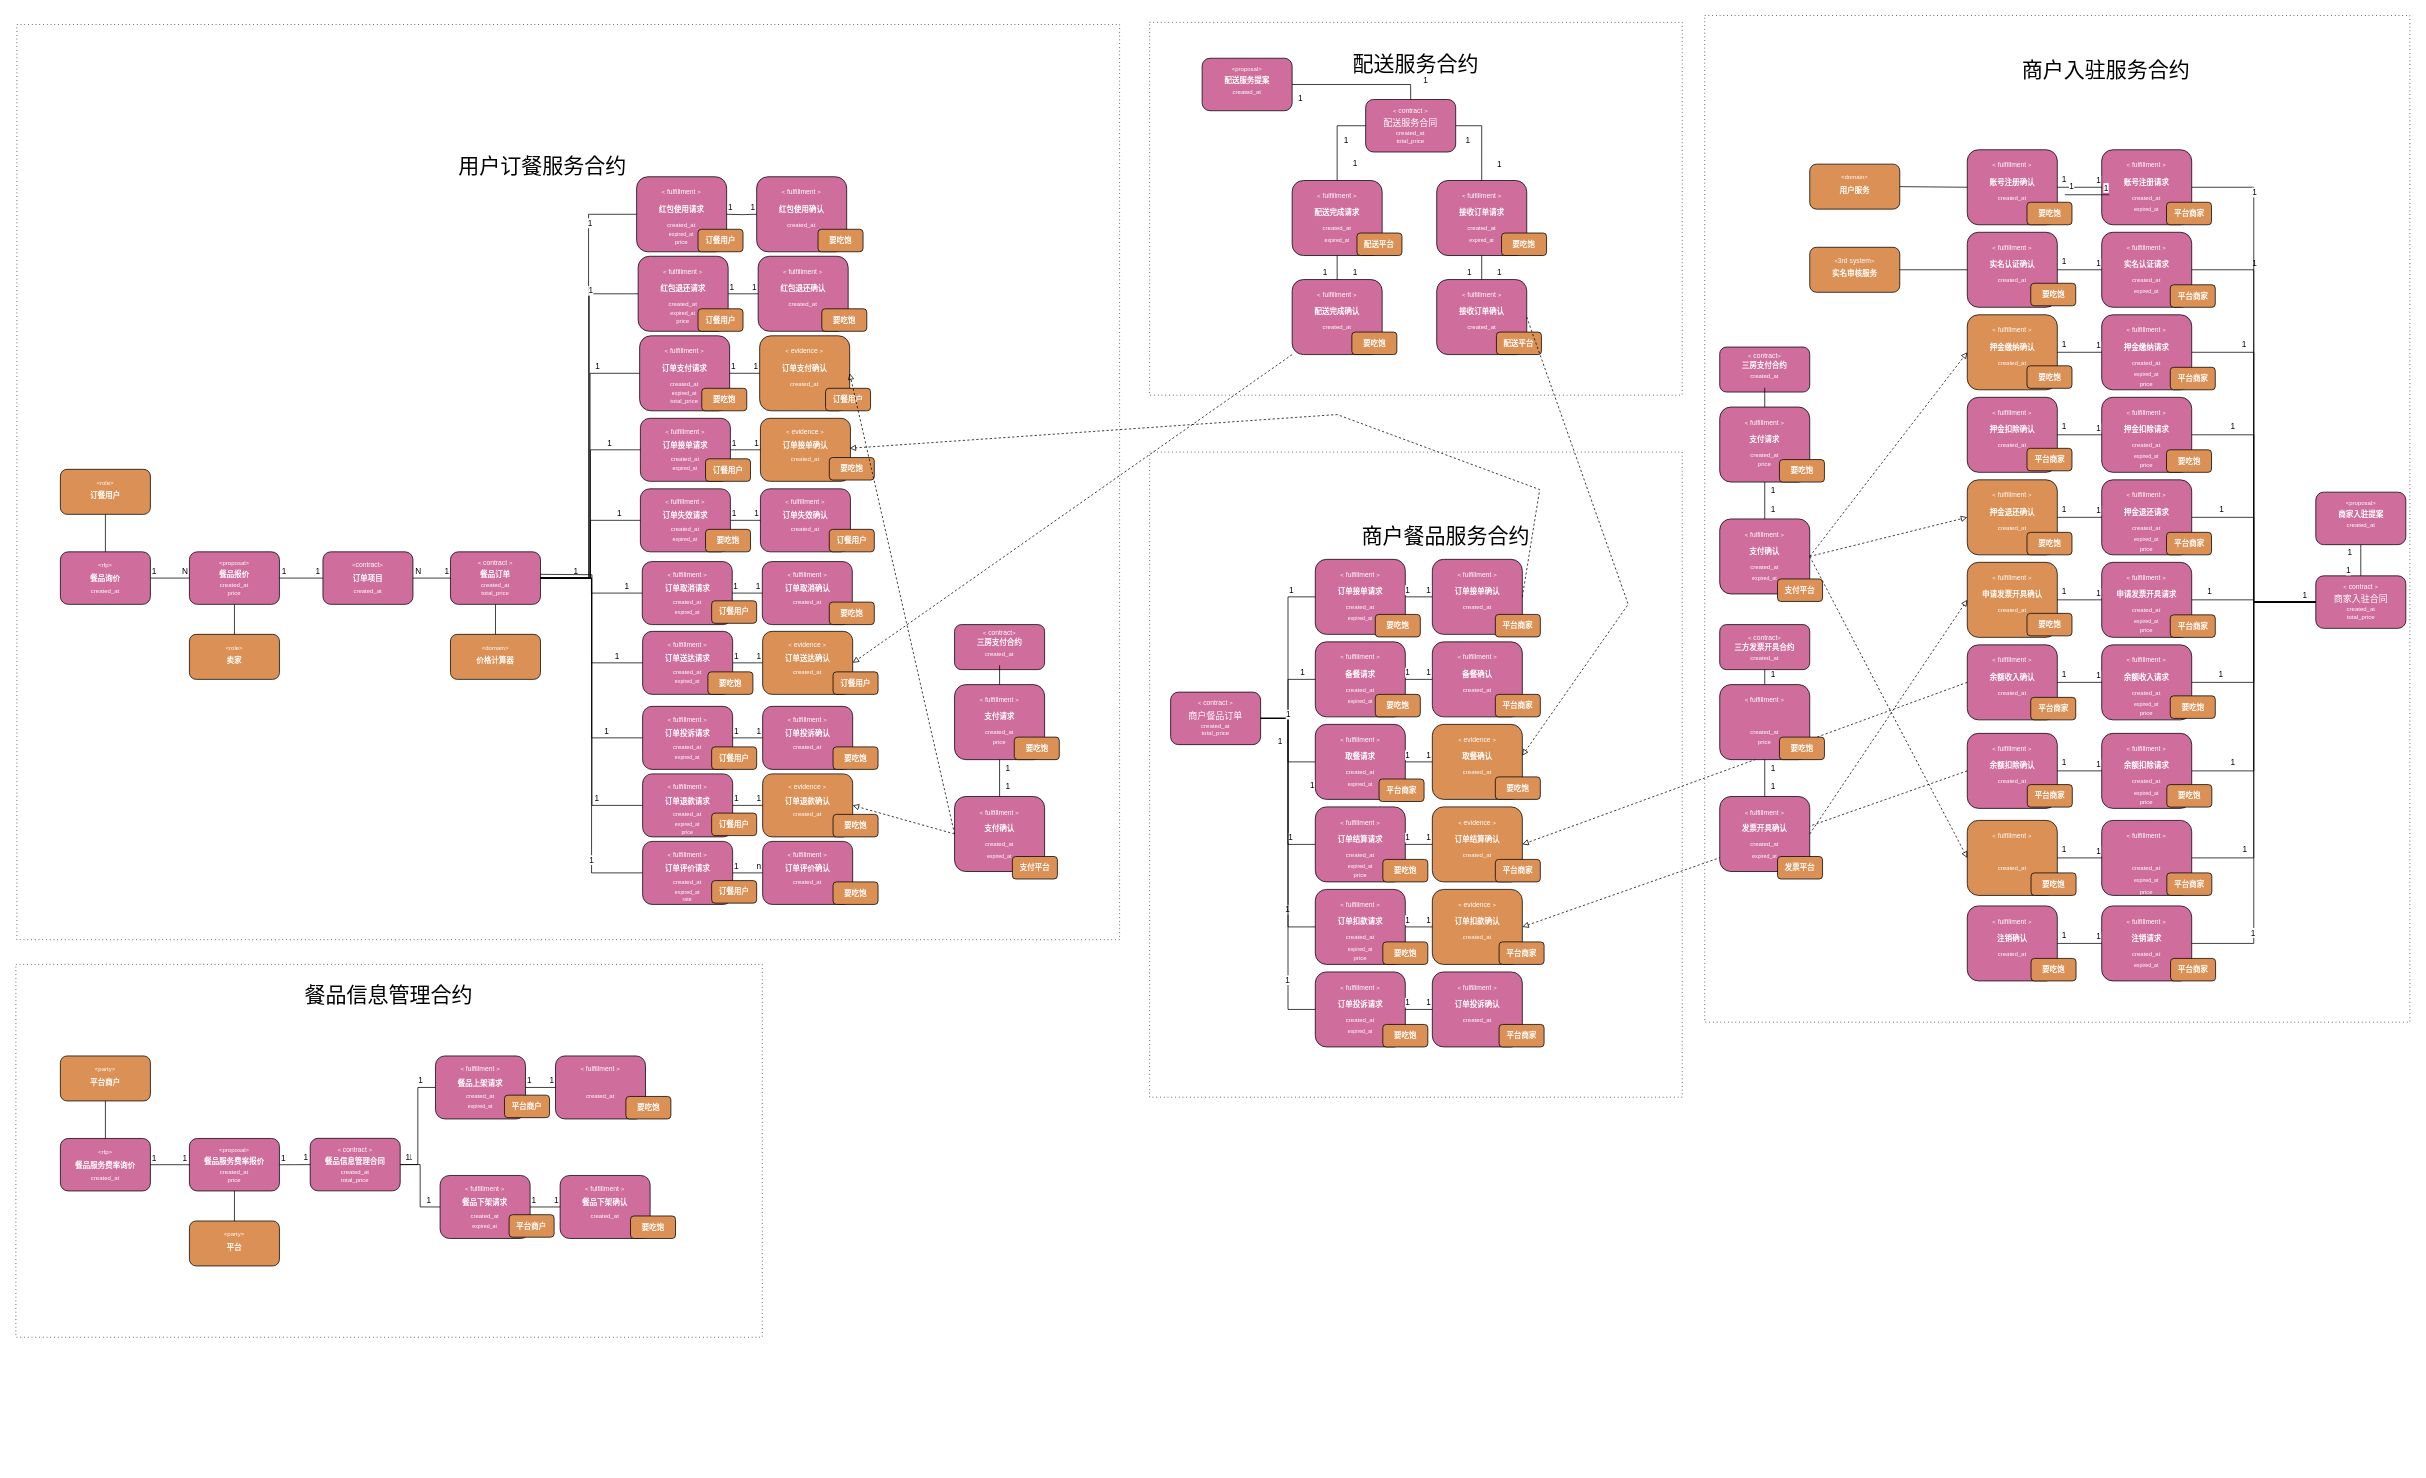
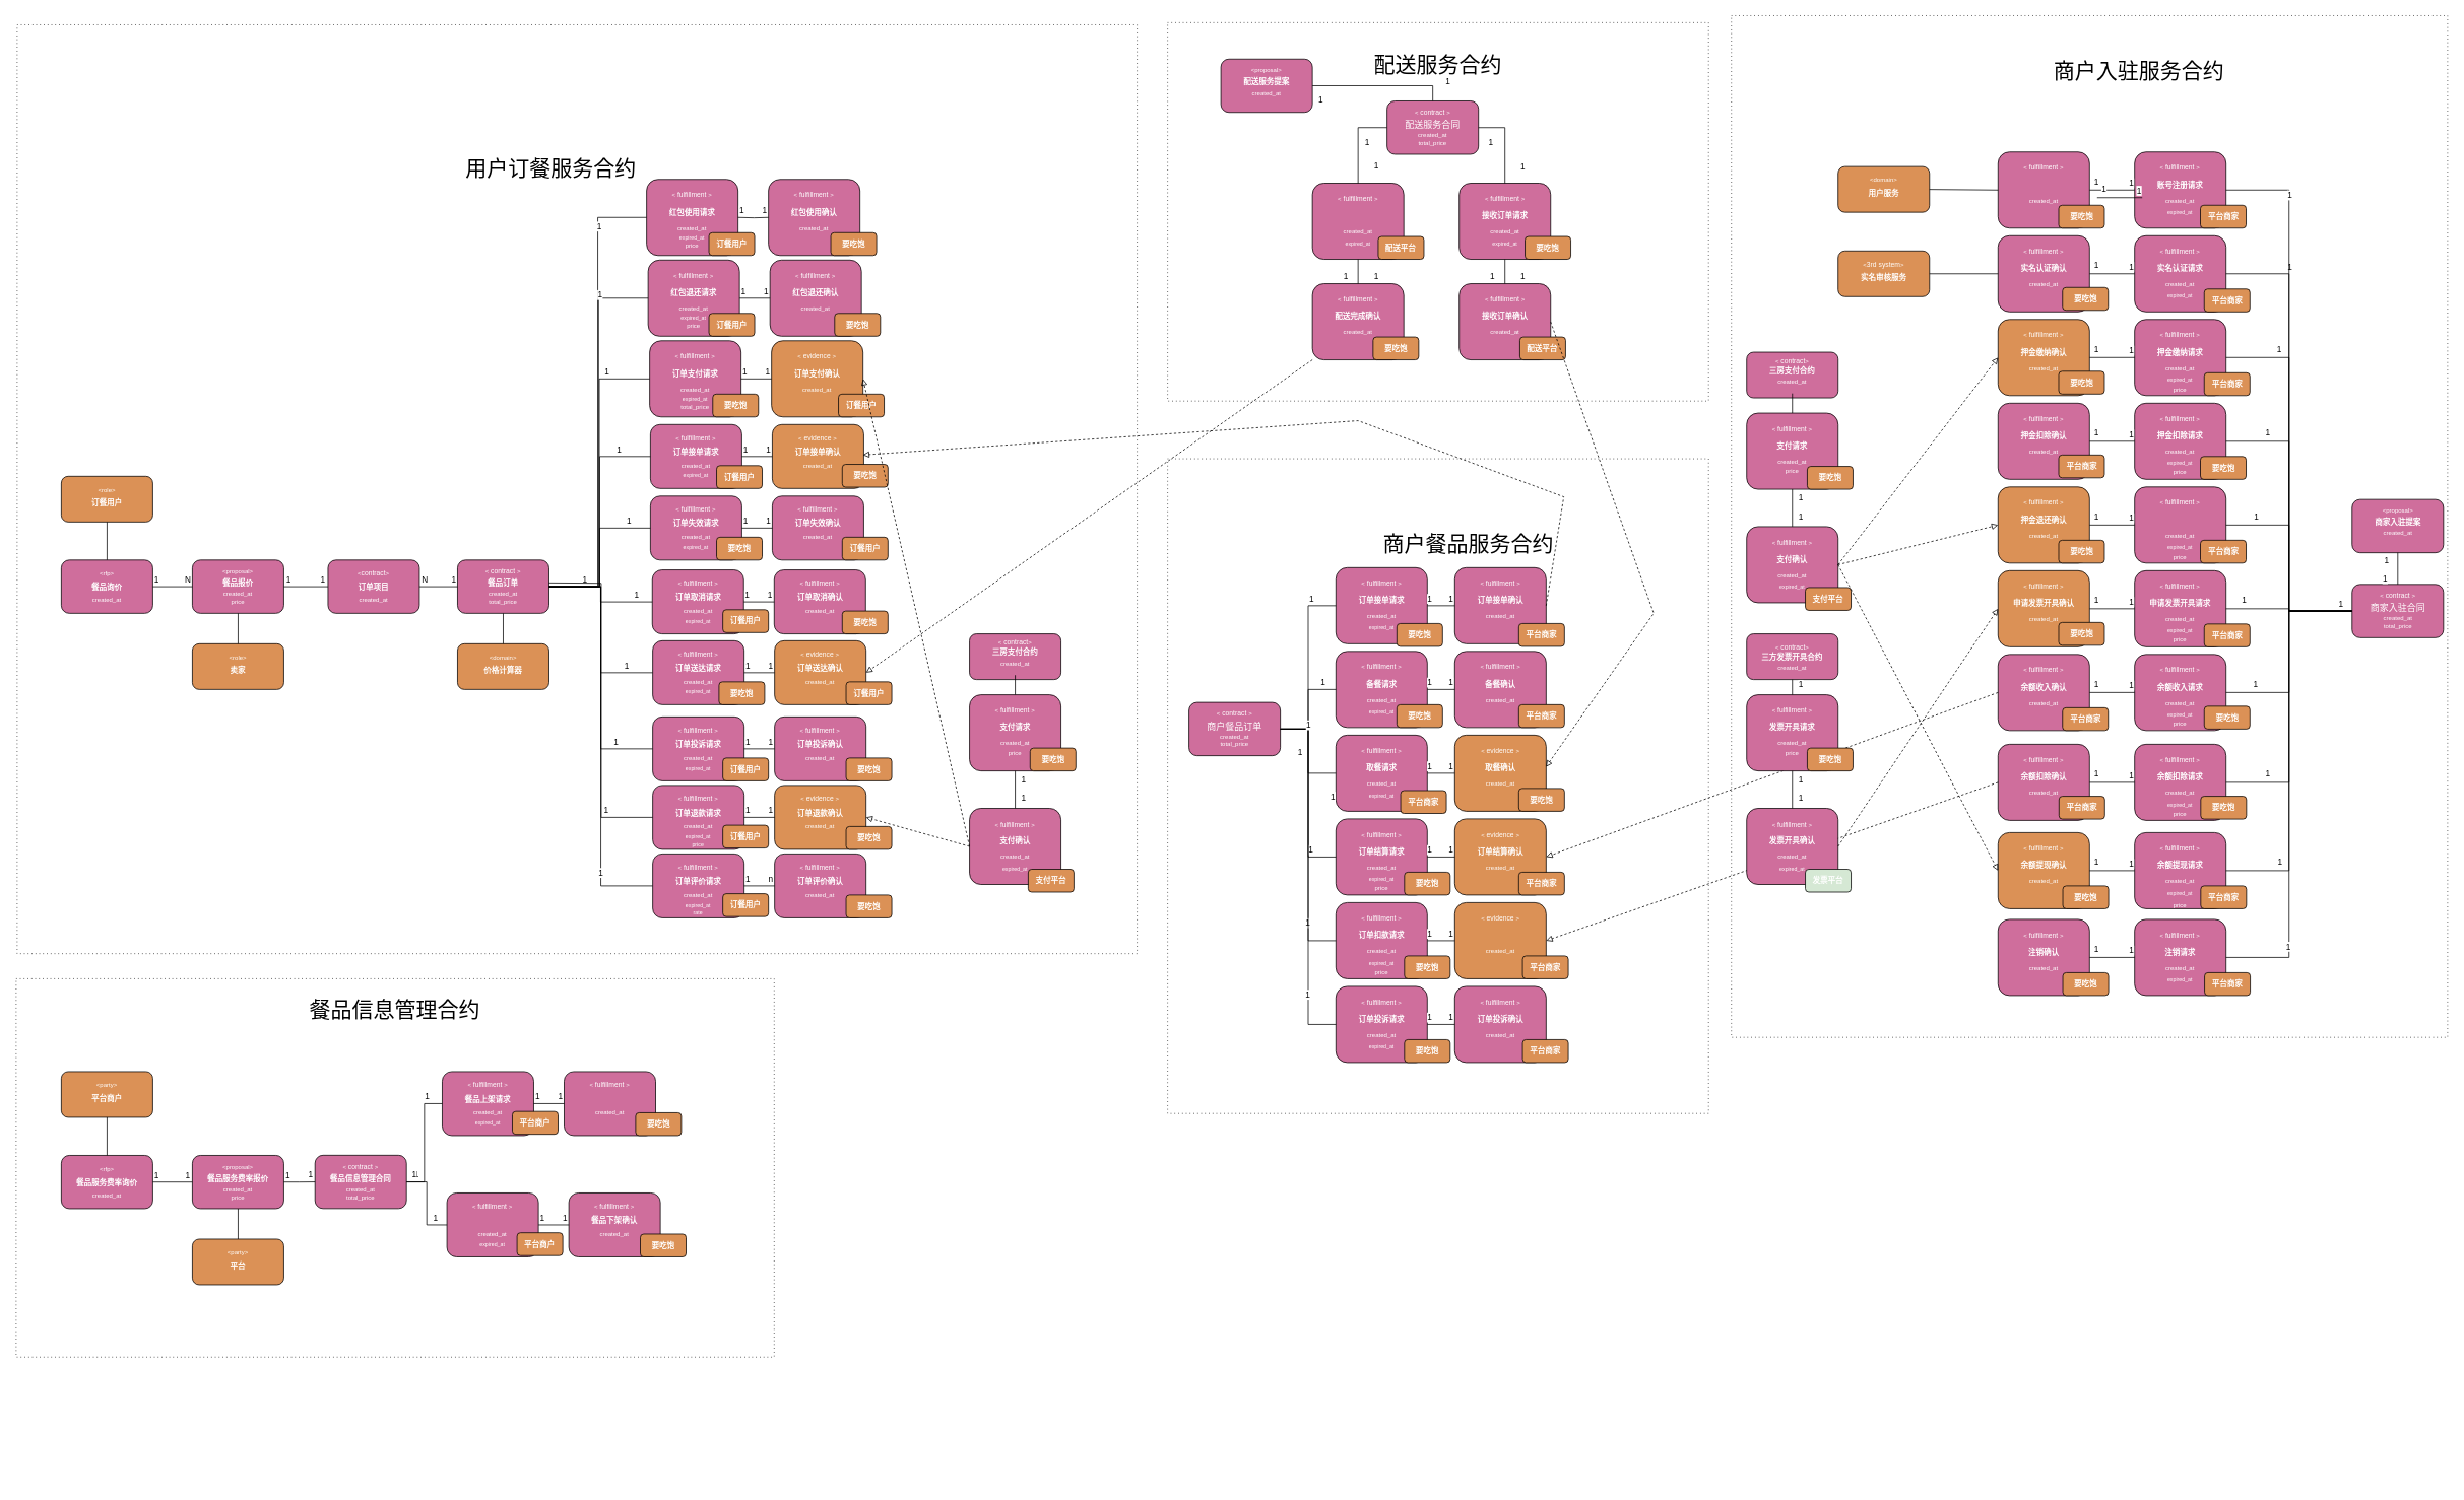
- <mxCell id="403" value="账号注册确认" style="text;html=1;strokeColor=none;fillColor=none;align=center;verticalAlign=middle;whiteSpace=wrap;rounded=0;fontSize=10;fontColor=#FFFFFF;fontStyle=1" parent="400" vertex="1"><mxGeometry x="10" y="35.714" width="100" height="14.286" as="geometry" /></mxCell>
- <mxCell id="617" value="配送完成请求" style="text;html=1;strokeColor=none;fillColor=none;align=center;verticalAlign=middle;whiteSpace=wrap;rounded=0;fontSize=10;fontColor=#FFFFFF;fontStyle=1" parent="614" vertex="1"><mxGeometry x="10" y="35.714" width="100" height="14.286" as="geometry" /></mxCell>
- <mxCell id="454" value="押金退还请求" style="text;html=1;strokeColor=none;fillColor=none;align=center;verticalAlign=middle;whiteSpace=wrap;rounded=0;fontSize=10;fontColor=#FFFFFF;fontStyle=1" parent="451" vertex="1"><mxGeometry x="10" y="35.714" width="100" height="14.286" as="geometry" /></mxCell>
+ <mxCell id="805" value="发票开具请求" style="text;html=1;strokeColor=none;fillColor=none;align=center;verticalAlign=middle;whiteSpace=wrap;rounded=0;fontSize=10;fontColor=#FFFFFF;fontStyle=1" vertex="1" parent="802"><mxGeometry x="10" y="35.714" width="100" height="14.286" as="geometry" /></mxCell>
+ <mxCell id="522" value="余额提现确认" style="text;html=1;strokeColor=none;fillColor=none;align=center;verticalAlign=middle;whiteSpace=wrap;rounded=0;fontSize=10;fontColor=#FFFFFF;fontStyle=1" parent="519" vertex="1"><mxGeometry x="10" y="35.714" width="100" height="14.286" as="geometry" /></mxCell>
+ <mxCell id="515" value="余额提现请求" style="text;html=1;strokeColor=none;fillColor=none;align=center;verticalAlign=middle;whiteSpace=wrap;rounded=0;fontSize=10;fontColor=#FFFFFF;fontStyle=1" parent="512" vertex="1"><mxGeometry x="10" y="35.714" width="100" height="14.286" as="geometry" /></mxCell>
- <mxCell id="801" value="&lt;span style=&quot;color: rgb(255 , 255 , 255) ; font-size: 10px ; font-weight: 700&quot;&gt;发票平台&lt;/span&gt;" style="rounded=1;whiteSpace=wrap;html=1;fillColor=#DB9156;" vertex="1" parent="794"><mxGeometry x="77.06" y="80" width="60" height="30" as="geometry" /></mxCell>
+ <mxCell id="801" value="&lt;span style=&quot;color: rgb(255 , 255 , 255) ; font-size: 10px ; font-weight: 700&quot;&gt;发票平台&lt;/span&gt;" style="rounded=1;whiteSpace=wrap;html=1;fillColor=#d5e8d4;" vertex="1" parent="794"><mxGeometry x="77.06" y="80" width="60" height="30" as="geometry" /></mxCell>
- <mxCell id="329" value="订单扣款确认" style="text;html=1;strokeColor=none;fillColor=none;align=center;verticalAlign=middle;whiteSpace=wrap;rounded=0;fontSize=10;fontColor=#FFFFFF;fontStyle=1" parent="326" vertex="1"><mxGeometry x="10" y="35.714" width="100" height="14.286" as="geometry" /></mxCell>
- <mxCell id="710" value="餐品下架请求" style="text;html=1;strokeColor=none;fillColor=none;align=center;verticalAlign=middle;whiteSpace=wrap;rounded=0;fontSize=10;fontColor=#FFFFFF;fontStyle=1" vertex="1" parent="707"><mxGeometry x="10" y="30.0" width="100" height="12.0" as="geometry" /></mxCell>
